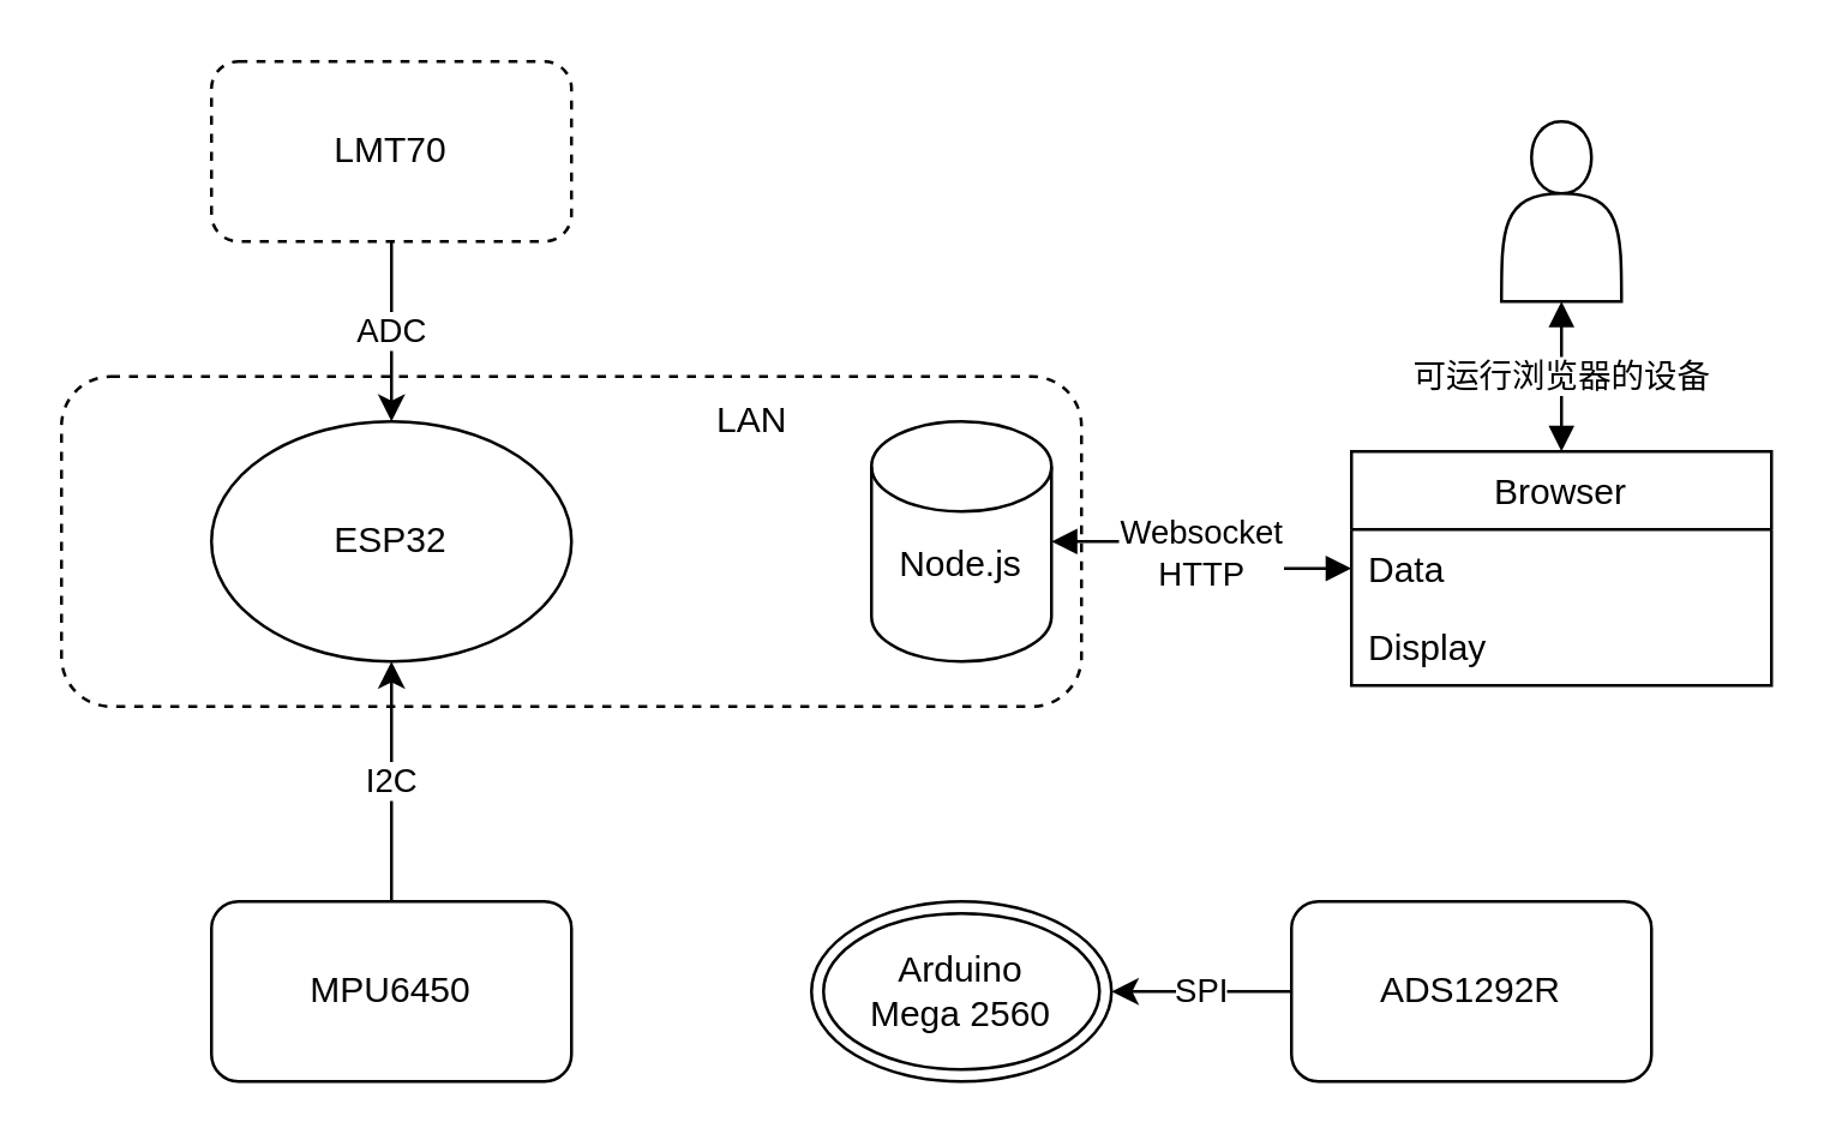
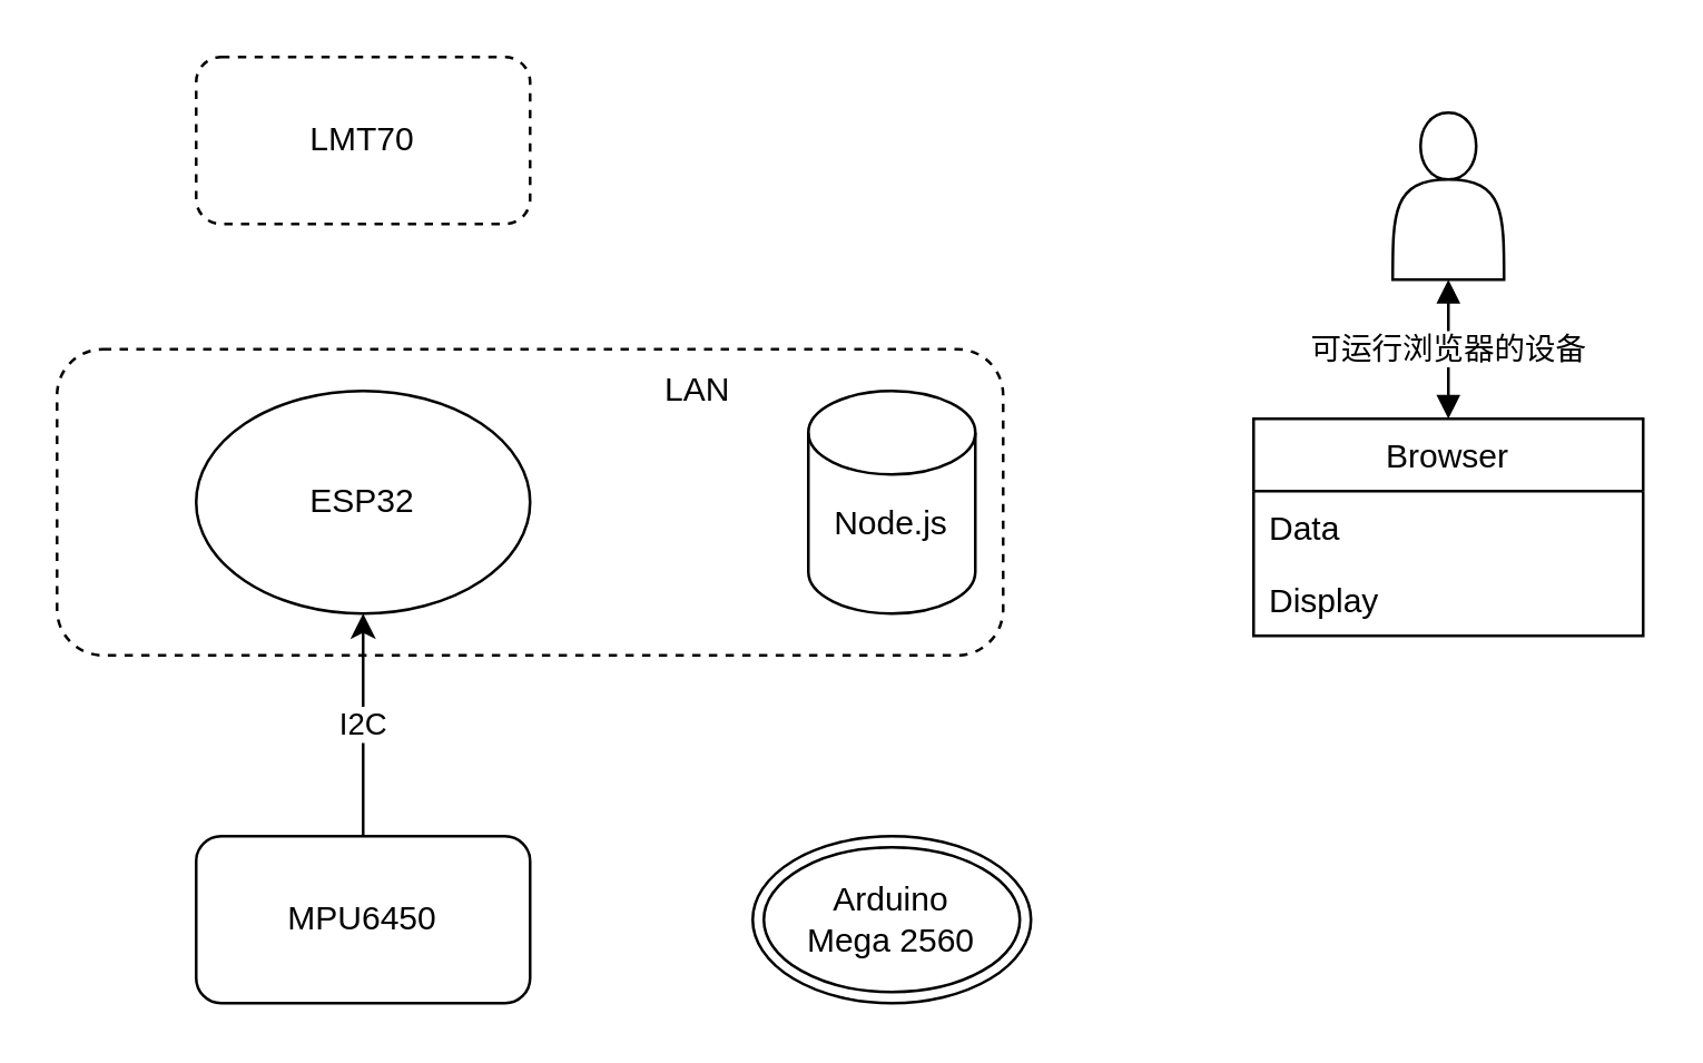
- <mxCell id="5" value="ADC" style="edgeStyle=orthogonalEdgeStyle;rounded=0;orthogonalLoop=1;jettySize=auto;html=1;entryX=0.5;entryY=0;entryDx=0;entryDy=0;" parent="1" source="6" target="3" edge="1"><mxGeometry relative="1" as="geometry" /></mxCell>
- <mxCell id="13" value="Websocket&lt;br&gt;HTTP" style="edgeStyle=orthogonalEdgeStyle;rounded=0;orthogonalLoop=1;jettySize=auto;html=1;startArrow=block;startFill=1;endArrow=block;endFill=1;" edge="1" parent="1" source="14" target="4"><mxGeometry relative="1" as="geometry" /></mxCell>
- <mxCell id="10" value="SPI" style="edgeStyle=orthogonalEdgeStyle;rounded=0;orthogonalLoop=1;jettySize=auto;html=1;" parent="1" source="11" target="9" edge="1"><mxGeometry relative="1" as="geometry" /></mxCell>
- <mxCell id="11" value="ADS1292R" style="rounded=1;whiteSpace=wrap;html=1;" parent="1" vertex="1"><mxGeometry x="430" y="300" width="120" height="60" as="geometry" /></mxCell>
